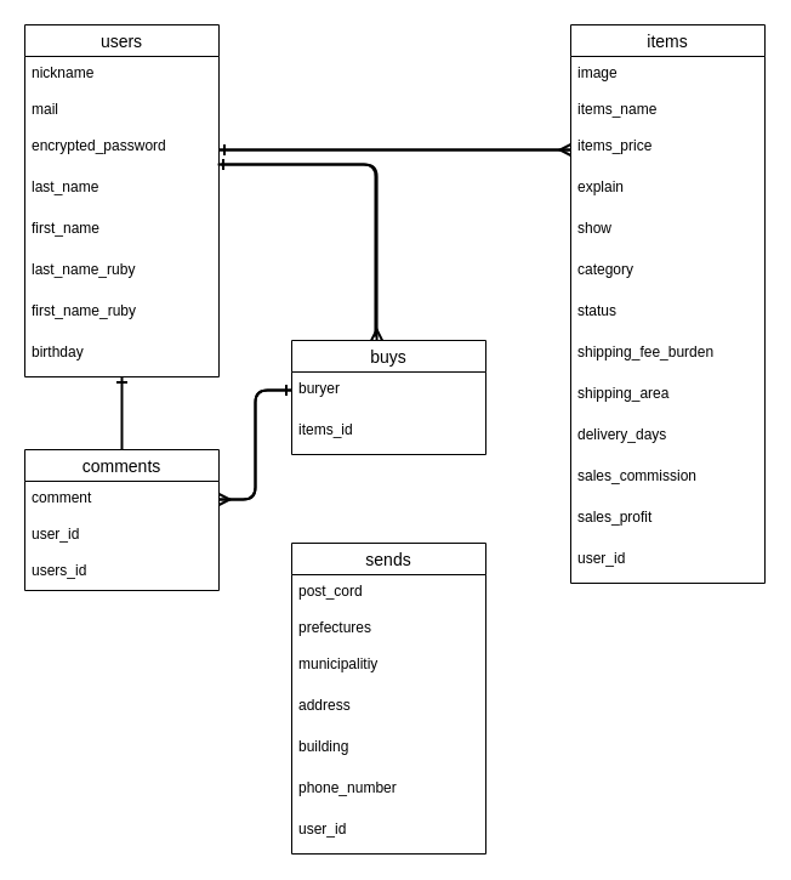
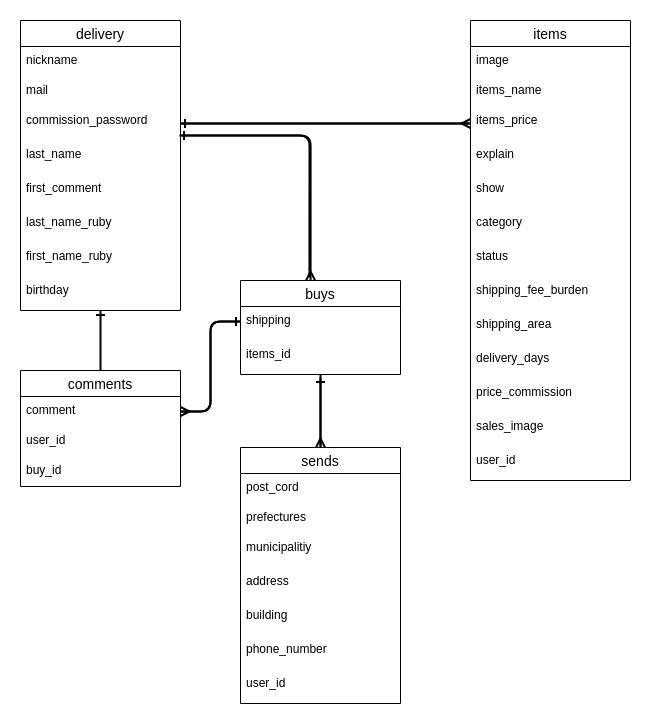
- <mxCell id="3" value="users" style="swimlane;fontStyle=0;childLayout=stackLayout;horizontal=1;startSize=26;horizontalStack=0;resizeParent=1;resizeParentMax=0;resizeLast=0;collapsible=1;marginBottom=0;align=center;fontSize=14;" vertex="1" parent="1"><mxGeometry x="20" y="20" width="160" height="290" as="geometry"><mxRectangle x="20" y="30" width="50" height="26" as="alternateBounds" /></mxGeometry></mxCell>
+ <mxCell id="3" value="delivery" style="swimlane;fontStyle=0;childLayout=stackLayout;horizontal=1;startSize=26;horizontalStack=0;resizeParent=1;resizeParentMax=0;resizeLast=0;collapsible=1;marginBottom=0;align=center;fontSize=14;" vertex="1" parent="1"><mxGeometry x="20" y="20" width="160" height="290" as="geometry"><mxRectangle x="20" y="30" width="50" height="26" as="alternateBounds" /></mxGeometry></mxCell>
- <mxCell id="6" value="encrypted_password" style="text;strokeColor=none;fillColor=none;spacingLeft=4;spacingRight=4;overflow=hidden;rotatable=0;points=[[0,0.5],[1,0.5]];portConstraint=eastwest;fontSize=12;" vertex="1" parent="3"><mxGeometry y="86" width="160" height="34" as="geometry" /></mxCell>
+ <mxCell id="6" value="commission_password" style="text;strokeColor=none;fillColor=none;spacingLeft=4;spacingRight=4;overflow=hidden;rotatable=0;points=[[0,0.5],[1,0.5]];portConstraint=eastwest;fontSize=12;" vertex="1" parent="3"><mxGeometry y="86" width="160" height="34" as="geometry" /></mxCell>
- <mxCell id="8" value="first_name" style="text;strokeColor=none;fillColor=none;spacingLeft=4;spacingRight=4;overflow=hidden;rotatable=0;points=[[0,0.5],[1,0.5]];portConstraint=eastwest;fontSize=12;" vertex="1" parent="3"><mxGeometry y="154" width="160" height="34" as="geometry" /></mxCell>
+ <mxCell id="8" value="first_comment" style="text;strokeColor=none;fillColor=none;spacingLeft=4;spacingRight=4;overflow=hidden;rotatable=0;points=[[0,0.5],[1,0.5]];portConstraint=eastwest;fontSize=12;" vertex="1" parent="3"><mxGeometry y="154" width="160" height="34" as="geometry" /></mxCell>
- <mxCell id="29" value="buryer" style="text;strokeColor=none;fillColor=none;spacingLeft=4;spacingRight=4;overflow=hidden;rotatable=0;points=[[0,0.5],[1,0.5]];portConstraint=eastwest;fontSize=12;" vertex="1" parent="28"><mxGeometry y="26" width="160" height="34" as="geometry" /></mxCell>
+ <mxCell id="29" value="shipping" style="text;strokeColor=none;fillColor=none;spacingLeft=4;spacingRight=4;overflow=hidden;rotatable=0;points=[[0,0.5],[1,0.5]];portConstraint=eastwest;fontSize=12;" vertex="1" parent="28"><mxGeometry y="26" width="160" height="34" as="geometry" /></mxCell>
+ <mxCell id="27" style="edgeStyle=none;jumpSize=6;html=1;entryX=0.5;entryY=0;entryDx=0;entryDy=0;endArrow=ERmany;endFill=0;strokeWidth=2;" edge="1" parent="1" source="28" target="32"><mxGeometry relative="1" as="geometry" /></mxCell>
- <mxCell id="23" value="sales_commission" style="text;strokeColor=none;fillColor=none;spacingLeft=4;spacingRight=4;overflow=hidden;rotatable=0;points=[[0,0.5],[1,0.5]];portConstraint=eastwest;fontSize=12;" vertex="1" parent="12"><mxGeometry y="358" width="160" height="34" as="geometry" /></mxCell>
+ <mxCell id="23" value="price_commission" style="text;strokeColor=none;fillColor=none;spacingLeft=4;spacingRight=4;overflow=hidden;rotatable=0;points=[[0,0.5],[1,0.5]];portConstraint=eastwest;fontSize=12;" vertex="1" parent="12"><mxGeometry y="358" width="160" height="34" as="geometry" /></mxCell>
- <mxCell id="24" value="sales_profit" style="text;strokeColor=none;fillColor=none;spacingLeft=4;spacingRight=4;overflow=hidden;rotatable=0;points=[[0,0.5],[1,0.5]];portConstraint=eastwest;fontSize=12;" vertex="1" parent="12"><mxGeometry y="392" width="160" height="34" as="geometry" /></mxCell>
+ <mxCell id="24" value="sales_image" style="text;strokeColor=none;fillColor=none;spacingLeft=4;spacingRight=4;overflow=hidden;rotatable=0;points=[[0,0.5],[1,0.5]];portConstraint=eastwest;fontSize=12;" vertex="1" parent="12"><mxGeometry y="392" width="160" height="34" as="geometry" /></mxCell>
+ <mxCell id="31" style="edgeStyle=none;jumpSize=6;html=1;entryX=0.5;entryY=1.088;entryDx=0;entryDy=0;entryPerimeter=0;endArrow=ERone;endFill=0;strokeWidth=2;" edge="1" parent="1" source="32" target="30"><mxGeometry relative="1" as="geometry" /></mxCell>
- <mxCell id="45" value="users_id" style="text;strokeColor=none;fillColor=none;spacingLeft=4;spacingRight=4;overflow=hidden;rotatable=0;points=[[0,0.5],[1,0.5]];portConstraint=eastwest;fontSize=12;" vertex="1" parent="42"><mxGeometry y="86" width="160" height="30" as="geometry" /></mxCell>
+ <mxCell id="45" value="buy_id" style="text;strokeColor=none;fillColor=none;spacingLeft=4;spacingRight=4;overflow=hidden;rotatable=0;points=[[0,0.5],[1,0.5]];portConstraint=eastwest;fontSize=12;" vertex="1" parent="42"><mxGeometry y="86" width="160" height="30" as="geometry" /></mxCell>
